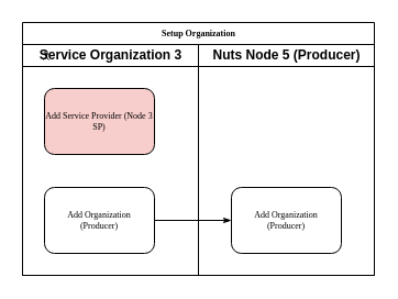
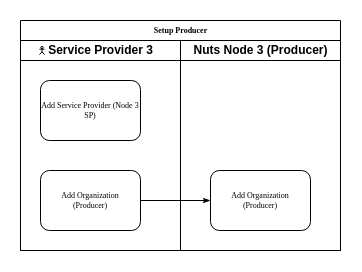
- <mxCell id="2" value="Setup Organization" style="swimlane;html=1;childLayout=stackLayout;startSize=20;rounded=0;shadow=0;labelBackgroundColor=none;strokeWidth=1;fontFamily=Verdana;fontSize=8;align=center;" parent="1" vertex="1"><mxGeometry x="20" y="20" width="320" height="230" as="geometry" /></mxCell>
+ <mxCell id="2" value="Setup Producer" style="swimlane;html=1;childLayout=stackLayout;startSize=20;rounded=0;shadow=0;labelBackgroundColor=none;strokeWidth=1;fontFamily=Verdana;fontSize=8;align=center;" parent="1" vertex="1"><mxGeometry x="20" y="20" width="320" height="230" as="geometry" /></mxCell>
- <mxCell id="3" value="Service Organization 3" style="swimlane;html=1;startSize=20;" parent="2" vertex="1"><mxGeometry y="20" width="160" height="210" as="geometry" /></mxCell>
+ <mxCell id="3" value="Service Provider 3" style="swimlane;html=1;startSize=20;" parent="2" vertex="1"><mxGeometry y="20" width="160" height="210" as="geometry" /></mxCell>
- <mxCell id="5" value="Nuts Node 5 (Producer)" style="swimlane;html=1;startSize=20;" parent="2" vertex="1"><mxGeometry x="160" y="20" width="160" height="210" as="geometry" /></mxCell>
+ <mxCell id="5" value="Nuts Node 3 (Producer)" style="swimlane;html=1;startSize=20;" parent="2" vertex="1"><mxGeometry x="160" y="20" width="160" height="210" as="geometry" /></mxCell>
- <mxCell id="6" value="Add Service Provider (Node 3 SP)" style="rounded=1;whiteSpace=wrap;html=1;shadow=0;labelBackgroundColor=none;strokeWidth=1;fontFamily=Verdana;fontSize=8;align=center;fillColor=#f8cecc;" vertex="1" parent="5"><mxGeometry x="-140" y="40" width="100" height="60" as="geometry" /></mxCell>
+ <mxCell id="6" value="Add Service Provider (Node 3 SP)" style="rounded=1;whiteSpace=wrap;html=1;shadow=0;labelBackgroundColor=none;strokeWidth=1;fontFamily=Verdana;fontSize=8;align=center;" vertex="1" parent="5"><mxGeometry x="-140" y="40" width="100" height="60" as="geometry" /></mxCell>
